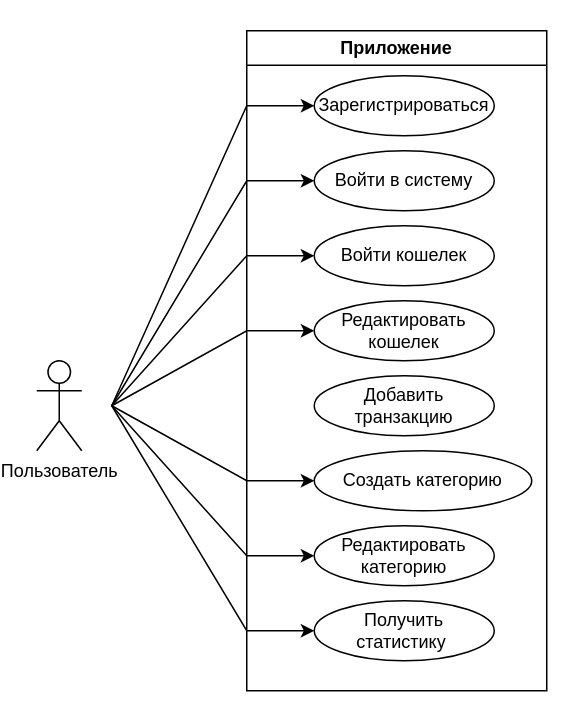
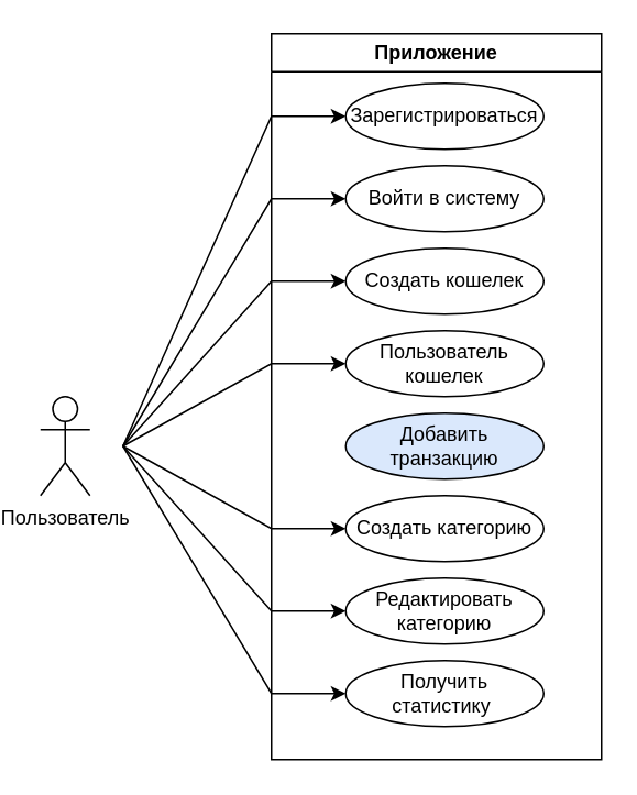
- <mxCell id="7" value="Войти кошелек" style="ellipse;whiteSpace=wrap;html=1;" parent="3" vertex="1"><mxGeometry x="45" y="130" width="120" height="40" as="geometry" /></mxCell>
+ <mxCell id="7" value="Создать кошелек" style="ellipse;whiteSpace=wrap;html=1;" parent="3" vertex="1"><mxGeometry x="45" y="130" width="120" height="40" as="geometry" /></mxCell>
- <mxCell id="10" value="Редактировать кошелек" style="ellipse;whiteSpace=wrap;html=1;" parent="3" vertex="1"><mxGeometry x="45" y="180" width="120" height="40" as="geometry" /></mxCell>
+ <mxCell id="10" value="Пользователь кошелек" style="ellipse;whiteSpace=wrap;html=1;" parent="3" vertex="1"><mxGeometry x="45" y="180" width="120" height="40" as="geometry" /></mxCell>
- <mxCell id="6" value="Добавить транзакцию" style="ellipse;whiteSpace=wrap;html=1;" parent="3" vertex="1"><mxGeometry x="45" y="230" width="120" height="40" as="geometry" /></mxCell>
+ <mxCell id="6" value="Добавить транзакцию" style="ellipse;whiteSpace=wrap;html=1;fillColor=#dae8fc;" parent="3" vertex="1"><mxGeometry x="45" y="230" width="120" height="40" as="geometry" /></mxCell>
- <mxCell id="8" value="Создать категорию" style="ellipse;whiteSpace=wrap;html=1;" parent="3" vertex="1"><mxGeometry x="45" y="280" width="145" height="40" as="geometry" /></mxCell>
+ <mxCell id="8" value="Создать категорию" style="ellipse;whiteSpace=wrap;html=1;" parent="3" vertex="1"><mxGeometry x="45" y="280" width="120" height="40" as="geometry" /></mxCell>
